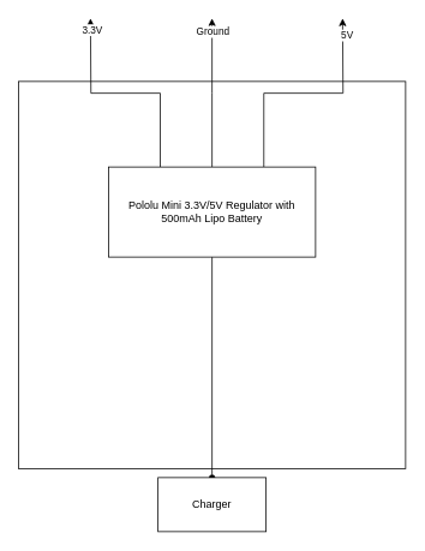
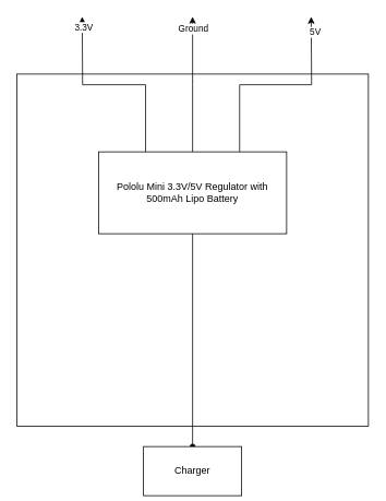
- <mxCell id="11" value="Charger" style="rounded=0;whiteSpace=wrap;html=1;" vertex="1" parent="1"><mxGeometry x="175" y="530" width="120" height="60" as="geometry" /></mxCell>
+ <mxCell id="11" value="Charger" style="rounded=0;whiteSpace=wrap;html=1;" vertex="1" parent="1"><mxGeometry x="175" y="545" width="120" height="60" as="geometry" /></mxCell>
